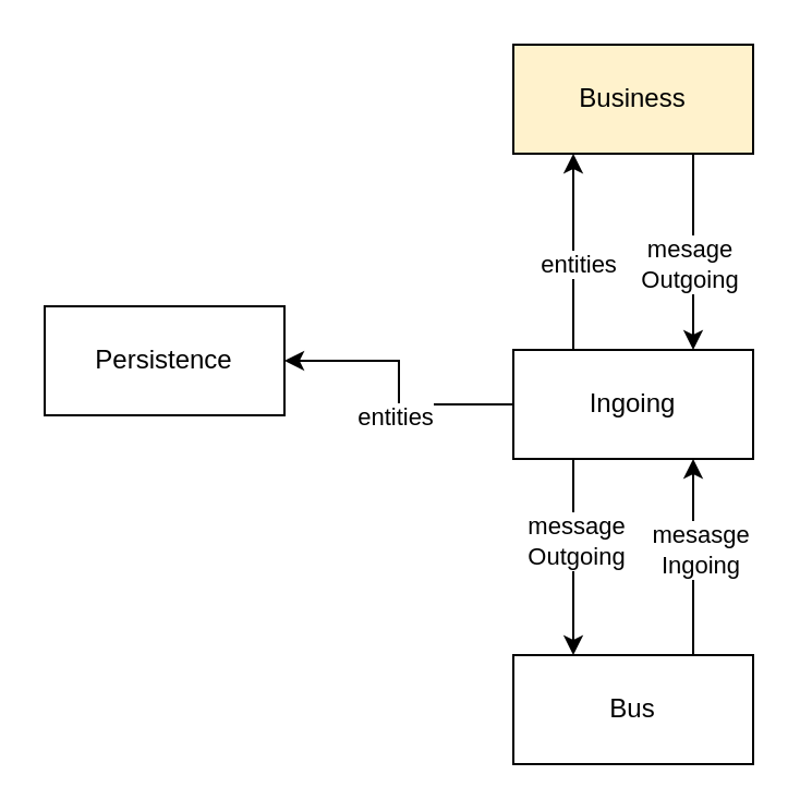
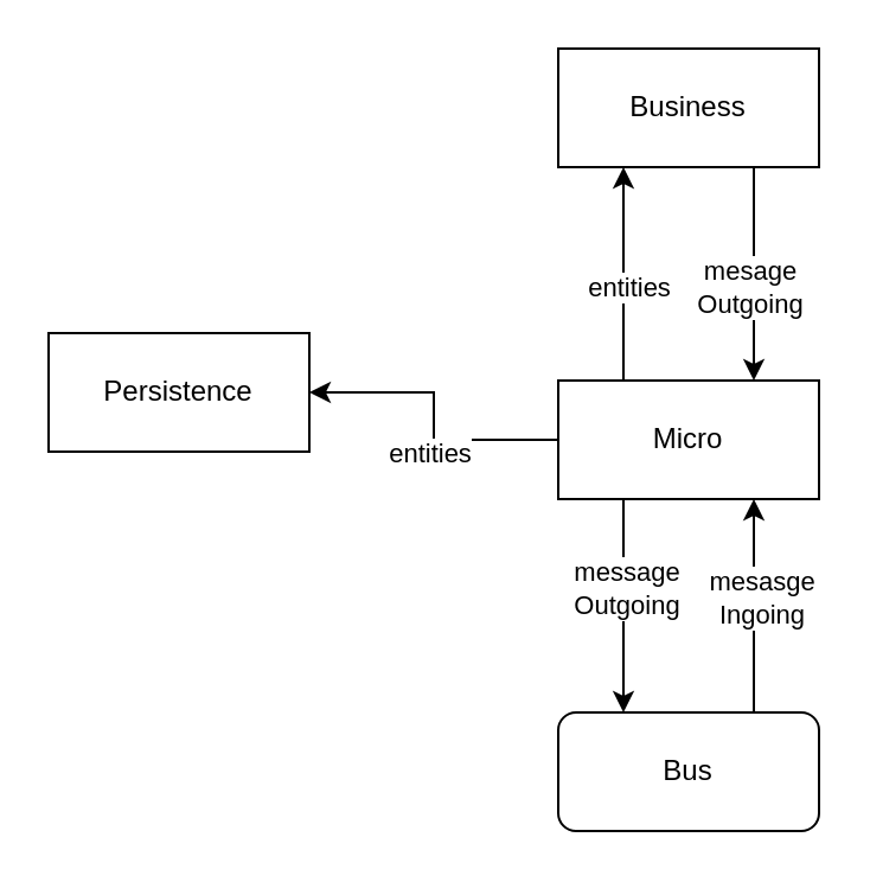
- <mxCell id="15" value="Business" style="html=1;whiteSpace=wrap;fillColor=#fff2cc;" vertex="1" parent="1"><mxGeometry x="235" y="20" width="110" height="50" as="geometry" /></mxCell>
+ <mxCell id="15" value="Business" style="html=1;whiteSpace=wrap;" vertex="1" parent="1"><mxGeometry x="235" y="20" width="110" height="50" as="geometry" /></mxCell>
- <mxCell id="8" value="Ingoing" style="html=1;whiteSpace=wrap;" vertex="1" parent="1"><mxGeometry x="235" y="160" width="110" height="50" as="geometry" /></mxCell>
+ <mxCell id="8" value="Micro" style="html=1;whiteSpace=wrap;" vertex="1" parent="1"><mxGeometry x="235" y="160" width="110" height="50" as="geometry" /></mxCell>
- <mxCell id="11" value="Bus" style="html=1;whiteSpace=wrap;" vertex="1" parent="1"><mxGeometry x="235" y="300" width="110" height="50" as="geometry" /></mxCell>
+ <mxCell id="11" value="Bus" style="html=1;whiteSpace=wrap;rounded=1;" vertex="1" parent="1"><mxGeometry x="235" y="300" width="110" height="50" as="geometry" /></mxCell>
